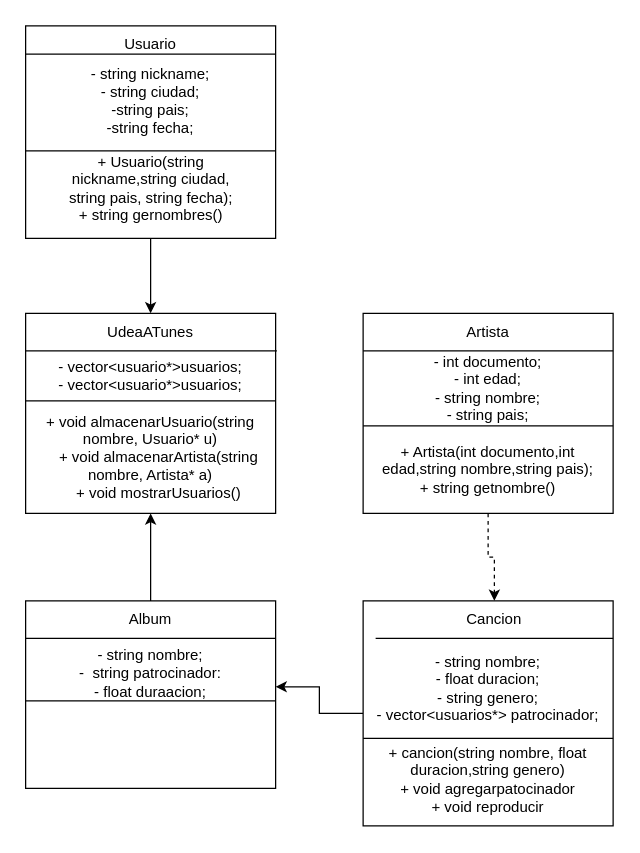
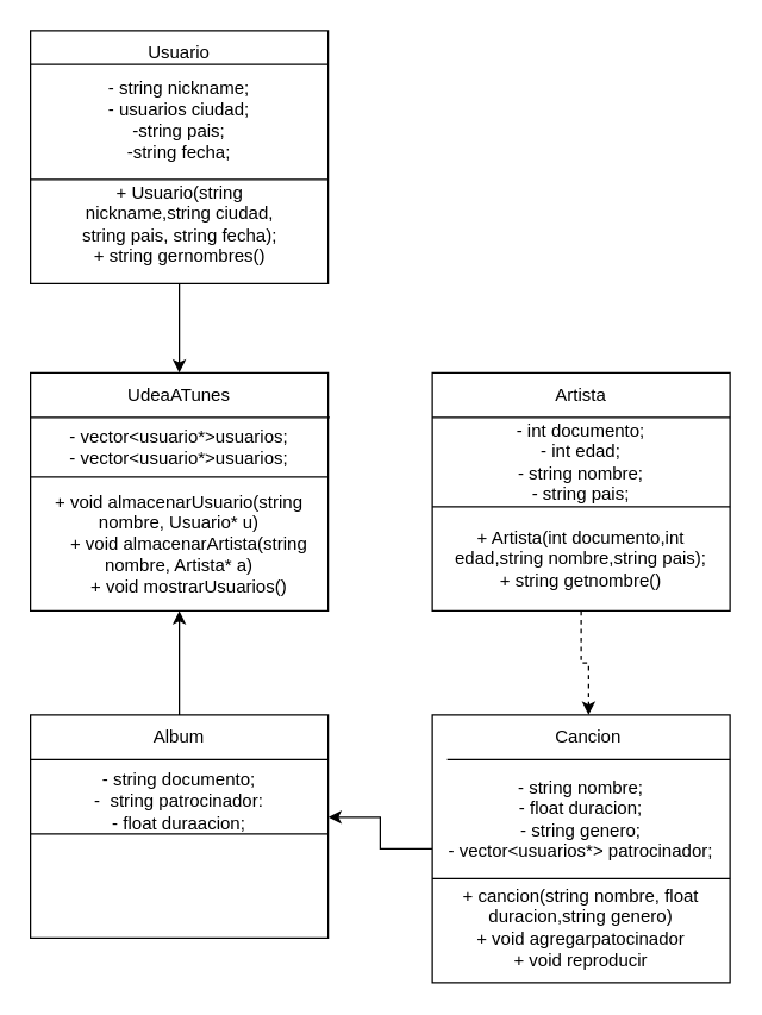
- <mxCell id="6" value="- string nickname;&lt;div&gt;- string ciudad;&lt;/div&gt;&lt;div&gt;-string pais;&lt;/div&gt;&lt;div&gt;-string fecha;&lt;/div&gt;" style="text;html=1;align=center;verticalAlign=middle;whiteSpace=wrap;rounded=0;" vertex="1" parent="1"><mxGeometry x="20" y="40" width="200" height="80" as="geometry" /></mxCell>
+ <mxCell id="6" value="- string nickname;&lt;div&gt;- usuarios ciudad;&lt;/div&gt;&lt;div&gt;-string pais;&lt;/div&gt;&lt;div&gt;-string fecha;&lt;/div&gt;" style="text;html=1;align=center;verticalAlign=middle;whiteSpace=wrap;rounded=0;" vertex="1" parent="1"><mxGeometry x="20" y="40" width="200" height="80" as="geometry" /></mxCell>
- <mxCell id="19" value="- string nombre;&lt;div&gt;-&amp;nbsp; string patrocinador:&lt;/div&gt;&lt;div&gt;- float duraacion;&lt;/div&gt;" style="text;html=1;align=center;verticalAlign=middle;whiteSpace=wrap;rounded=0;" vertex="1" parent="1"><mxGeometry x="20" y="515" width="200" height="45" as="geometry" /></mxCell>
+ <mxCell id="19" value="- string documento;&lt;div&gt;-&amp;nbsp; string patrocinador:&lt;/div&gt;&lt;div&gt;- float duraacion;&lt;/div&gt;" style="text;html=1;align=center;verticalAlign=middle;whiteSpace=wrap;rounded=0;" vertex="1" parent="1"><mxGeometry x="20" y="515" width="200" height="45" as="geometry" /></mxCell>
